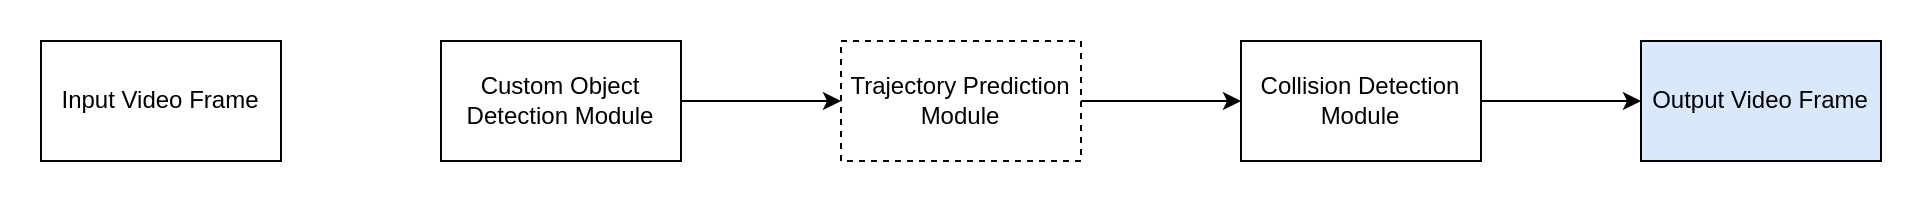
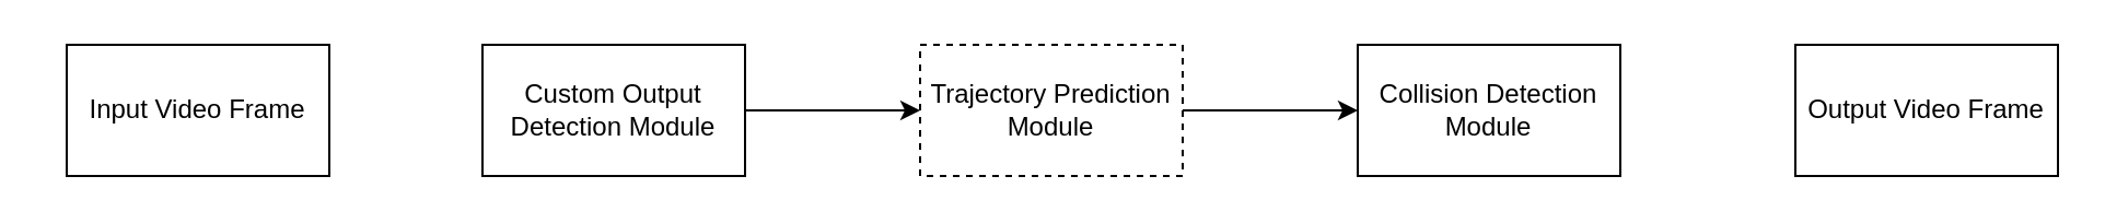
- <mxCell id="2" value="Input Video Frame" style="rounded=0;whiteSpace=wrap;html=1;" vertex="1" parent="1"><mxGeometry x="20" y="20" width="120" height="60" as="geometry" /></mxCell>
+ <mxCell id="2" value="Input Video Frame" style="rounded=0;whiteSpace=wrap;html=1;" vertex="1" parent="1"><mxGeometry x="30" y="20" width="120" height="60" as="geometry" /></mxCell>
- <mxCell id="4" value="Custom Object Detection Module" style="rounded=0;whiteSpace=wrap;html=1;" vertex="1" parent="1"><mxGeometry x="220" y="20" width="120" height="60" as="geometry" /></mxCell>
+ <mxCell id="4" value="Custom Output Detection Module" style="rounded=0;whiteSpace=wrap;html=1;" vertex="1" parent="1"><mxGeometry x="220" y="20" width="120" height="60" as="geometry" /></mxCell>
- <mxCell id="7" style="edgeStyle=orthogonalEdgeStyle;rounded=0;orthogonalLoop=1;jettySize=auto;html=1;exitX=1;exitY=0.5;exitDx=0;exitDy=0;" edge="1" parent="1" source="8" target="9"><mxGeometry relative="1" as="geometry" /></mxCell>
- <mxCell id="9" value="Output Video Frame" style="rounded=0;whiteSpace=wrap;html=1;fillColor=#dae8fc;" vertex="1" parent="1"><mxGeometry x="820" y="20" width="120" height="60" as="geometry" /></mxCell>
+ <mxCell id="9" value="Output Video Frame" style="rounded=0;whiteSpace=wrap;html=1;" vertex="1" parent="1"><mxGeometry x="820" y="20" width="120" height="60" as="geometry" /></mxCell>
